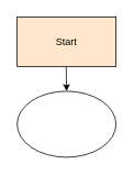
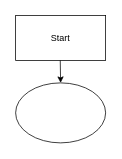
- <mxCell id="2" value="Start" style="rounded=0;whiteSpace=wrap;html=1;fillColor=#ffe6cc;" vertex="1" parent="1"><mxGeometry x="20" y="20" width="120" height="60" as="geometry" /></mxCell>
+ <mxCell id="2" value="Start" style="rounded=0;whiteSpace=wrap;html=1;" vertex="1" parent="1"><mxGeometry x="20" y="20" width="120" height="60" as="geometry" /></mxCell>
